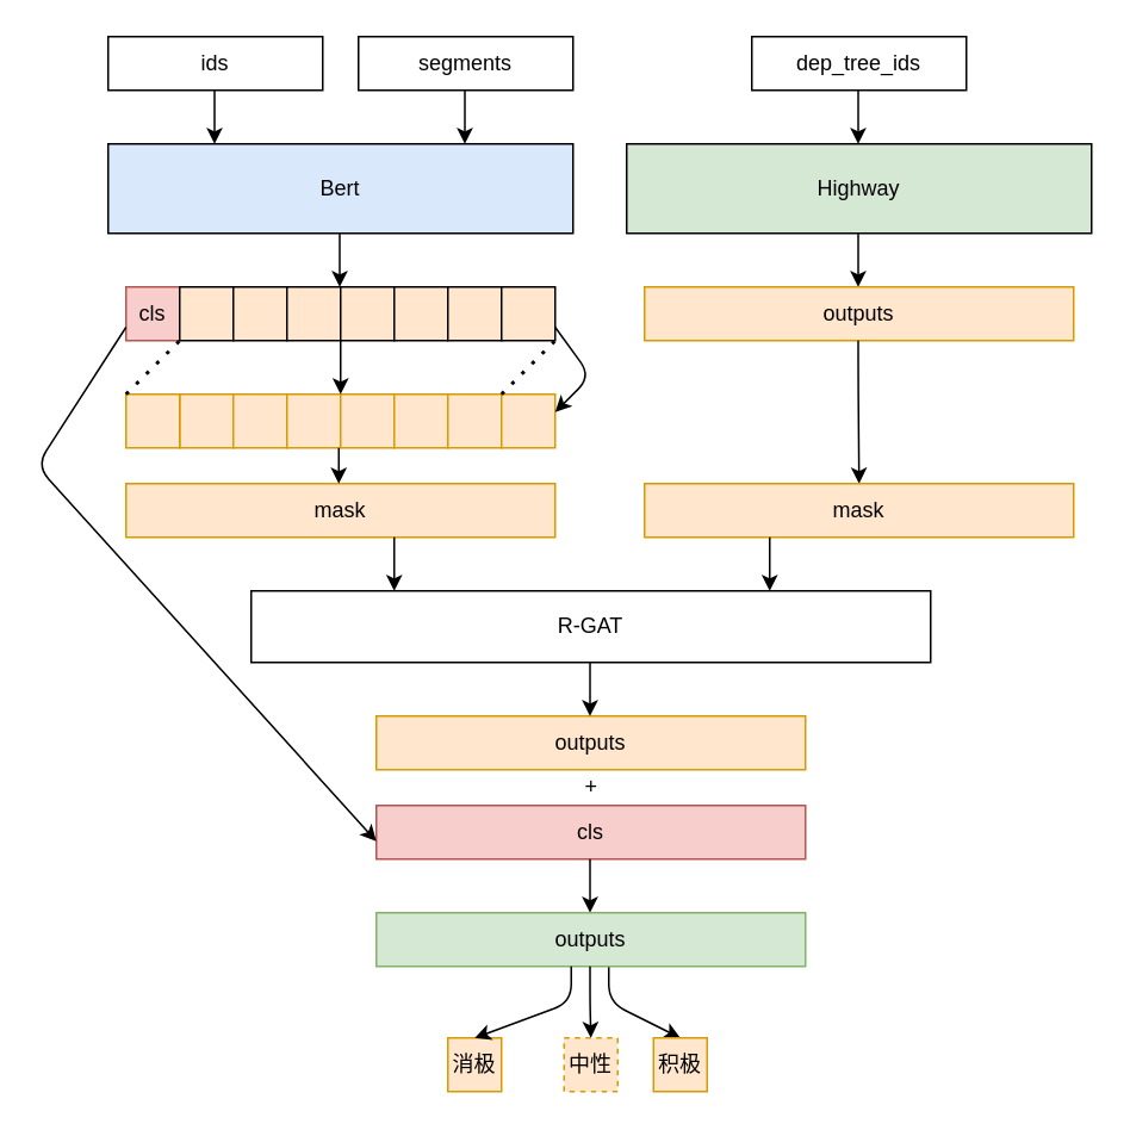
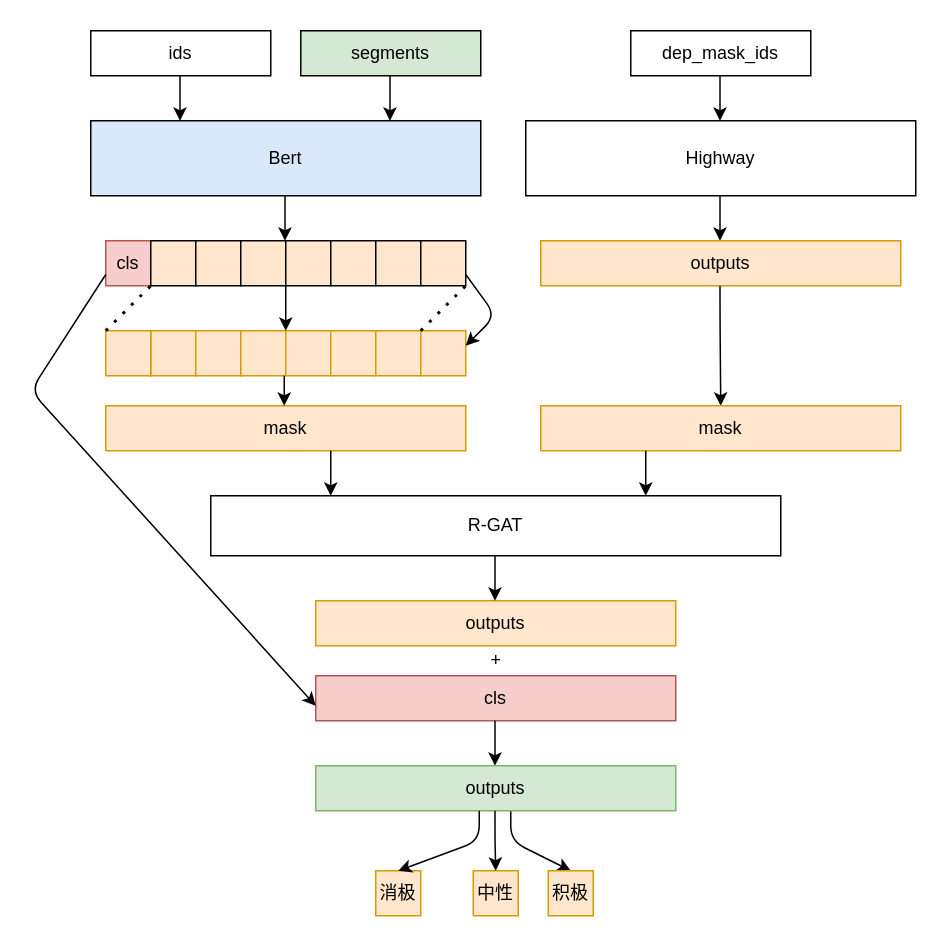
- <mxCell id="3" value="segments" style="rounded=0;whiteSpace=wrap;html=1;" vertex="1" parent="1"><mxGeometry x="200" y="20" width="120" height="30" as="geometry" /></mxCell>
+ <mxCell id="3" value="segments" style="rounded=0;whiteSpace=wrap;html=1;fillColor=#d5e8d4;" vertex="1" parent="1"><mxGeometry x="200" y="20" width="120" height="30" as="geometry" /></mxCell>
- <mxCell id="4" value="dep_tree_ids" style="rounded=0;whiteSpace=wrap;html=1;" vertex="1" parent="1"><mxGeometry x="420" y="20" width="120" height="30" as="geometry" /></mxCell>
+ <mxCell id="4" value="dep_mask_ids" style="rounded=0;whiteSpace=wrap;html=1;" vertex="1" parent="1"><mxGeometry x="420" y="20" width="120" height="30" as="geometry" /></mxCell>
- <mxCell id="8" value="Highway" style="rounded=0;whiteSpace=wrap;html=1;fillColor=#d5e8d4;" vertex="1" parent="1"><mxGeometry x="350" y="80" width="260" height="50" as="geometry" /></mxCell>
+ <mxCell id="8" value="Highway" style="rounded=0;whiteSpace=wrap;html=1;" vertex="1" parent="1"><mxGeometry x="350" y="80" width="260" height="50" as="geometry" /></mxCell>
- <mxCell id="49" value="中性" style="rounded=0;whiteSpace=wrap;html=1;fillColor=#ffe6cc;glass=0;sketch=0;shadow=0;strokeColor=#d79b00;dashed=1;" vertex="1" parent="1"><mxGeometry x="315" y="580" width="30" height="30" as="geometry" /></mxCell>
+ <mxCell id="49" value="中性" style="rounded=0;whiteSpace=wrap;html=1;fillColor=#ffe6cc;glass=0;sketch=0;shadow=0;strokeColor=#d79b00;" vertex="1" parent="1"><mxGeometry x="315" y="580" width="30" height="30" as="geometry" /></mxCell>
